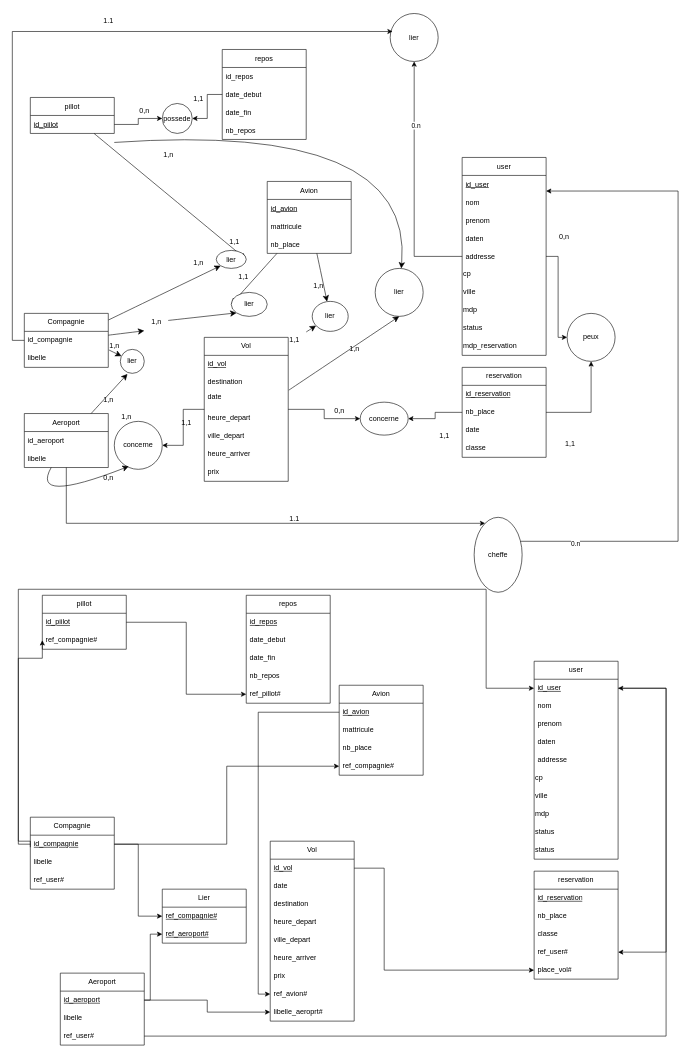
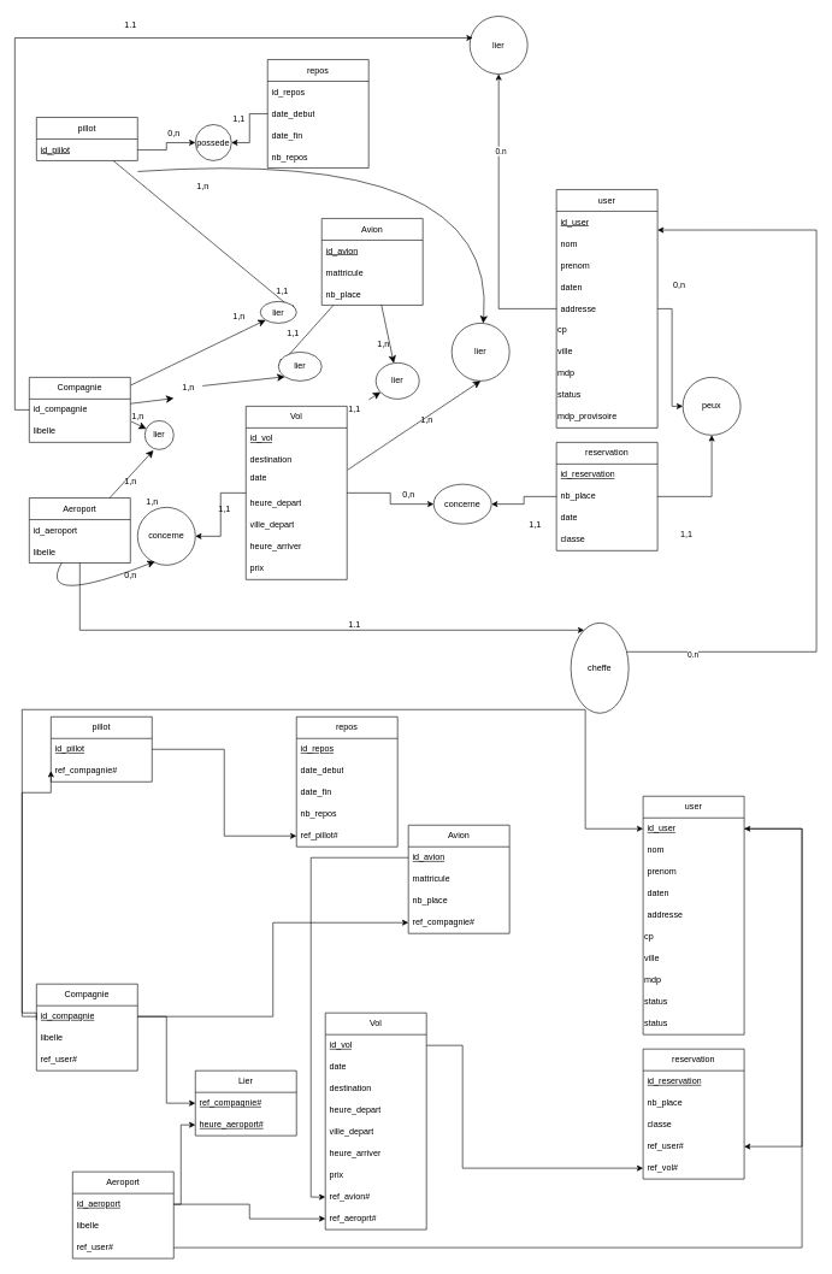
- <mxCell id="15" value="mdp_reservation" style="text;html=1;align=left;verticalAlign=middle;whiteSpace=wrap;rounded=0;" vertex="1" parent="5"><mxGeometry y="300" width="140" height="30" as="geometry" /></mxCell>
+ <mxCell id="15" value="mdp_provisoire" style="text;html=1;align=left;verticalAlign=middle;whiteSpace=wrap;rounded=0;" vertex="1" parent="5"><mxGeometry y="300" width="140" height="30" as="geometry" /></mxCell>
- <mxCell id="132" value="ref_aeroport#" style="text;strokeColor=none;fillColor=none;align=left;verticalAlign=middle;spacingLeft=4;spacingRight=4;overflow=hidden;points=[[0,0.5],[1,0.5]];portConstraint=eastwest;rotatable=0;whiteSpace=wrap;html=1;fontStyle=4" parent="130" vertex="1"><mxGeometry y="60" width="140" height="30" as="geometry" /></mxCell>
+ <mxCell id="132" value="heure_aeroport#" style="text;strokeColor=none;fillColor=none;align=left;verticalAlign=middle;spacingLeft=4;spacingRight=4;overflow=hidden;points=[[0,0.5],[1,0.5]];portConstraint=eastwest;rotatable=0;whiteSpace=wrap;html=1;fontStyle=4" parent="130" vertex="1"><mxGeometry y="60" width="140" height="30" as="geometry" /></mxCell>
- <mxCell id="94" value="place_vol#" style="text;strokeColor=none;fillColor=none;align=left;verticalAlign=middle;spacingLeft=4;spacingRight=4;overflow=hidden;points=[[0,0.5],[1,0.5]];portConstraint=eastwest;rotatable=0;whiteSpace=wrap;html=1;" parent="89" vertex="1"><mxGeometry y="150" width="140" height="30" as="geometry" /></mxCell>
+ <mxCell id="94" value="ref_vol#" style="text;strokeColor=none;fillColor=none;align=left;verticalAlign=middle;spacingLeft=4;spacingRight=4;overflow=hidden;points=[[0,0.5],[1,0.5]];portConstraint=eastwest;rotatable=0;whiteSpace=wrap;html=1;" parent="89" vertex="1"><mxGeometry y="150" width="140" height="30" as="geometry" /></mxCell>
- <mxCell id="106" value="libelle_aeroprt#" style="text;strokeColor=none;fillColor=none;align=left;verticalAlign=middle;spacingLeft=4;spacingRight=4;overflow=hidden;points=[[0,0.5],[1,0.5]];portConstraint=eastwest;rotatable=0;whiteSpace=wrap;html=1;" parent="97" vertex="1"><mxGeometry y="270" width="140" height="30" as="geometry" /></mxCell>
+ <mxCell id="106" value="ref_aeroprt#" style="text;strokeColor=none;fillColor=none;align=left;verticalAlign=middle;spacingLeft=4;spacingRight=4;overflow=hidden;points=[[0,0.5],[1,0.5]];portConstraint=eastwest;rotatable=0;whiteSpace=wrap;html=1;" parent="97" vertex="1"><mxGeometry y="270" width="140" height="30" as="geometry" /></mxCell>
